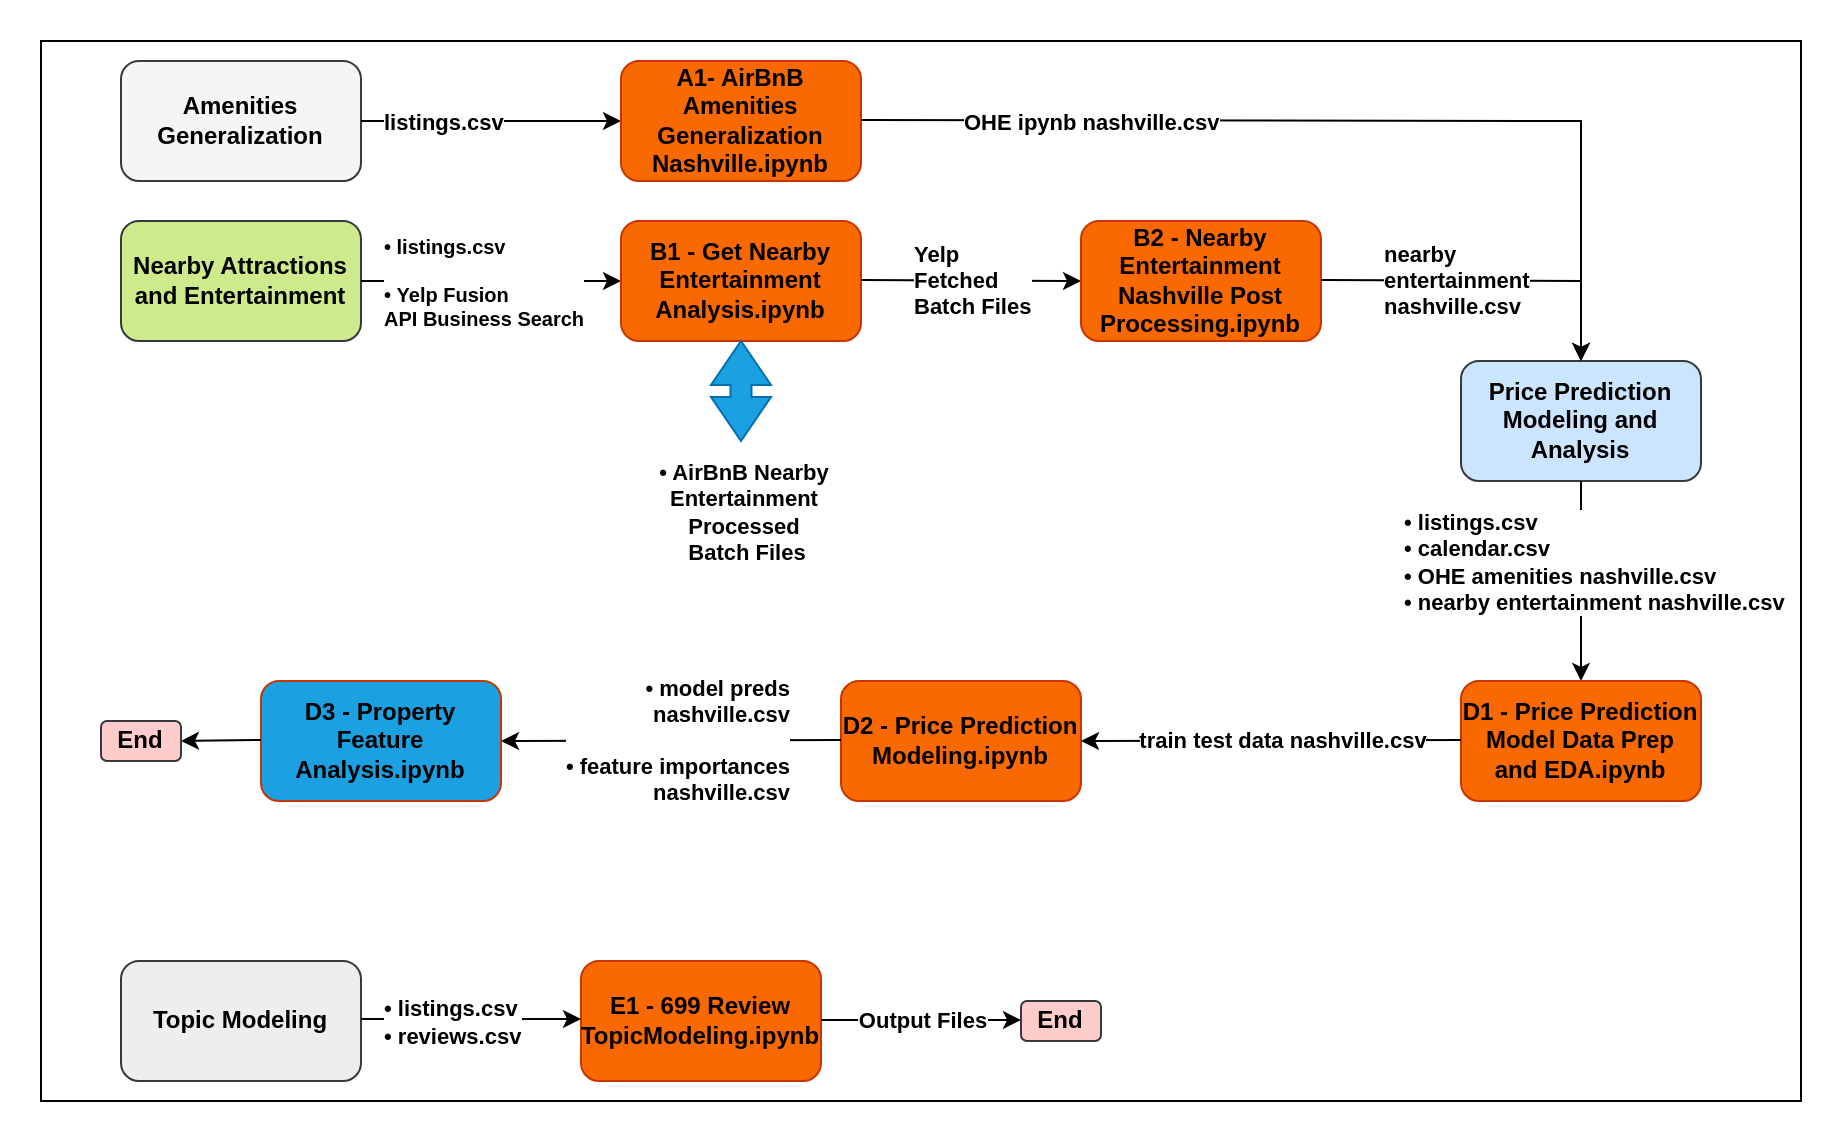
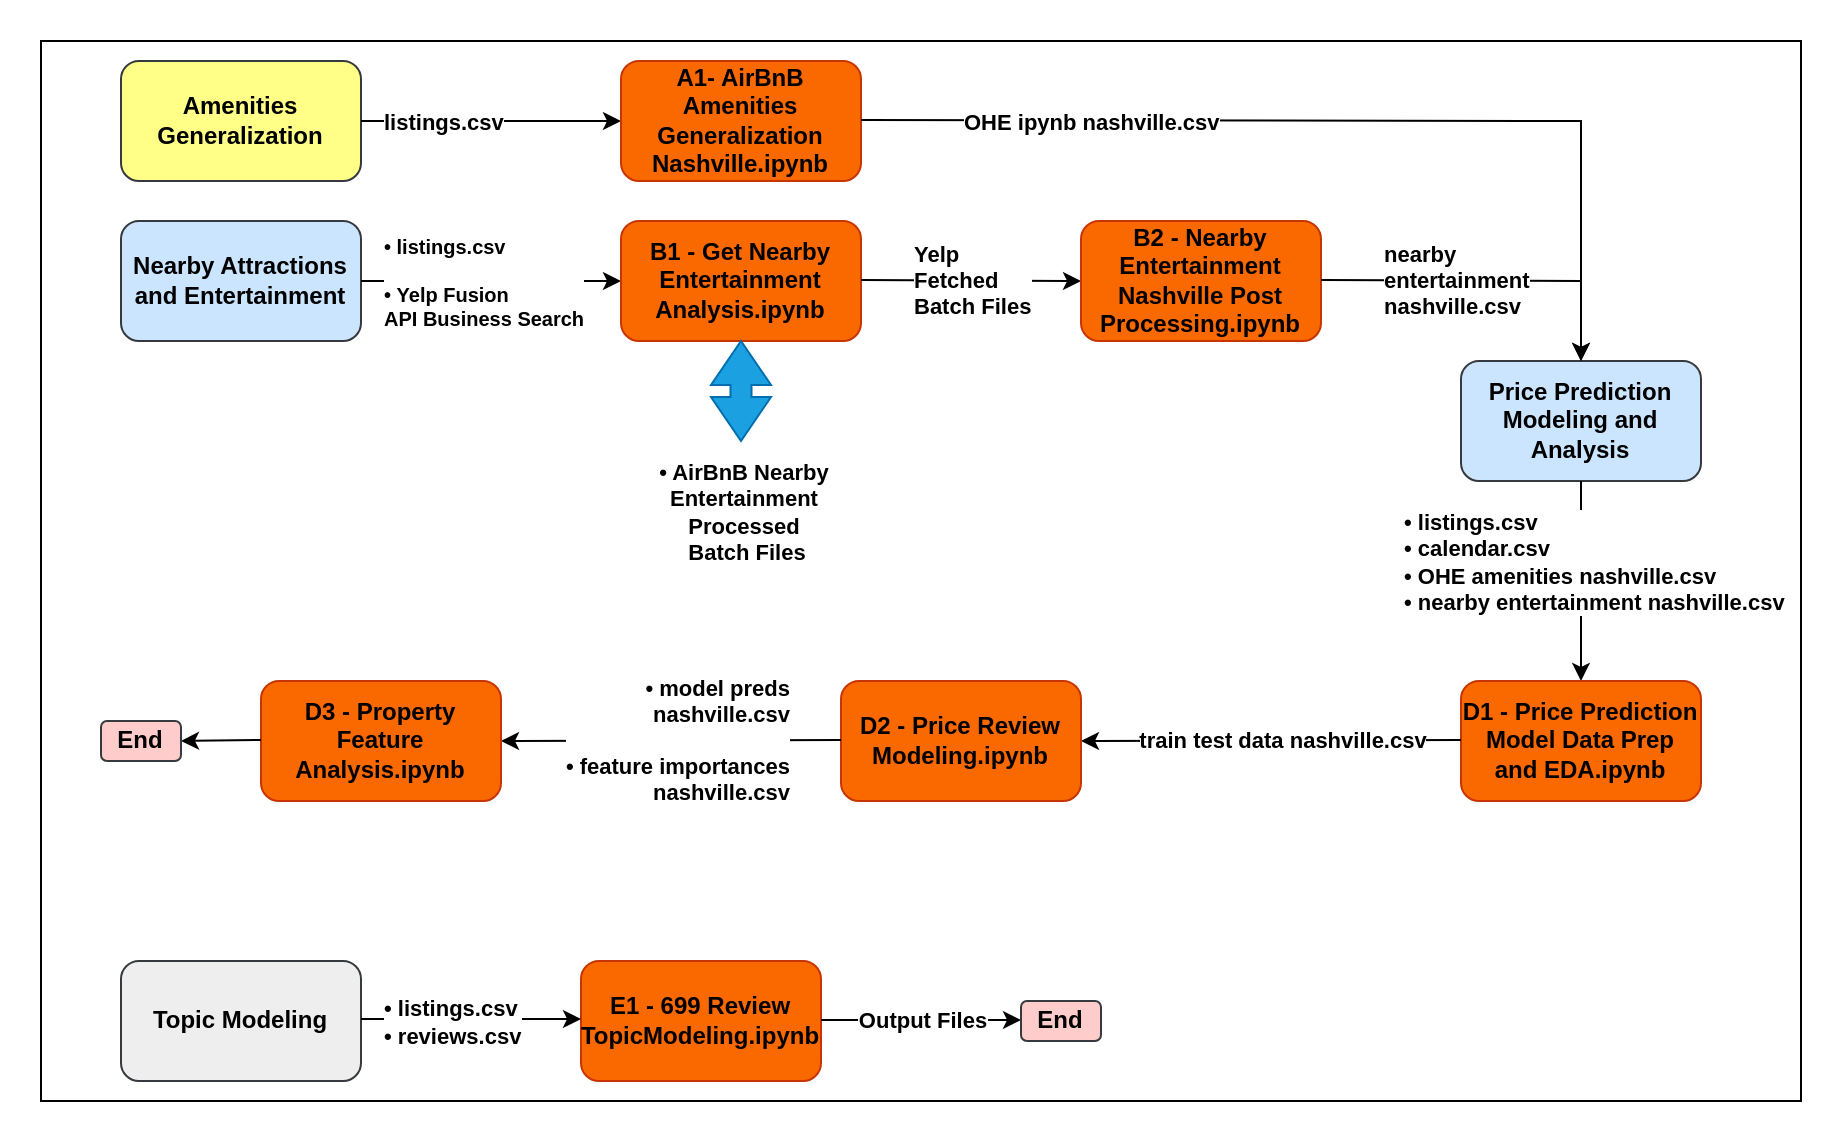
- <mxCell id="3" value="&lt;b&gt;Amenities Generalization&lt;/b&gt;" style="rounded=1;whiteSpace=wrap;html=1;fillColor=#f5f5f5;strokeColor=#36393d;" vertex="1" parent="1"><mxGeometry x="60" y="30" width="120" height="60" as="geometry" /></mxCell>
+ <mxCell id="3" value="&lt;b&gt;Amenities Generalization&lt;/b&gt;" style="rounded=1;whiteSpace=wrap;html=1;fillColor=#ffff88;strokeColor=#36393d;" vertex="1" parent="1"><mxGeometry x="60" y="30" width="120" height="60" as="geometry" /></mxCell>
- <mxCell id="4" value="&lt;b&gt;Nearby Attractions and Entertainment&lt;/b&gt;" style="rounded=1;whiteSpace=wrap;html=1;fillColor=#cdeb8b;strokeColor=#36393d;" vertex="1" parent="1"><mxGeometry x="60" y="110" width="120" height="60" as="geometry" /></mxCell>
+ <mxCell id="4" value="&lt;b&gt;Nearby Attractions and Entertainment&lt;/b&gt;" style="rounded=1;whiteSpace=wrap;html=1;fillColor=#cce5ff;strokeColor=#36393d;" vertex="1" parent="1"><mxGeometry x="60" y="110" width="120" height="60" as="geometry" /></mxCell>
- <mxCell id="29" value="&lt;b&gt;D3 - Property Feature Analysis.ipynb&lt;/b&gt;" style="rounded=1;whiteSpace=wrap;html=1;fillColor=#1ba1e2;strokeColor=#C73500;fontColor=#000000;" vertex="1" parent="1"><mxGeometry x="130" y="340" width="120" height="60" as="geometry" /></mxCell>
+ <mxCell id="29" value="&lt;b&gt;D3 - Property Feature Analysis.ipynb&lt;/b&gt;" style="rounded=1;whiteSpace=wrap;html=1;fillColor=#fa6800;strokeColor=#C73500;fontColor=#000000;" vertex="1" parent="1"><mxGeometry x="130" y="340" width="120" height="60" as="geometry" /></mxCell>
- <mxCell id="26" value="&lt;b&gt;D2 - Price Prediction Modeling.ipynb&lt;/b&gt;" style="rounded=1;whiteSpace=wrap;html=1;fillColor=#fa6800;strokeColor=#C73500;fontColor=#000000;" vertex="1" parent="1"><mxGeometry x="420" y="340" width="120" height="60" as="geometry" /></mxCell>
+ <mxCell id="26" value="&lt;b&gt;D2 - Price Review Modeling.ipynb&lt;/b&gt;" style="rounded=1;whiteSpace=wrap;html=1;fillColor=#fa6800;strokeColor=#C73500;fontColor=#000000;" vertex="1" parent="1"><mxGeometry x="420" y="340" width="120" height="60" as="geometry" /></mxCell>
